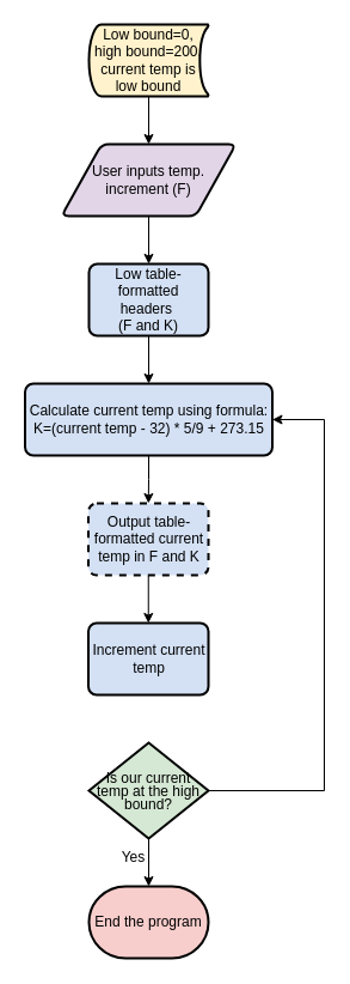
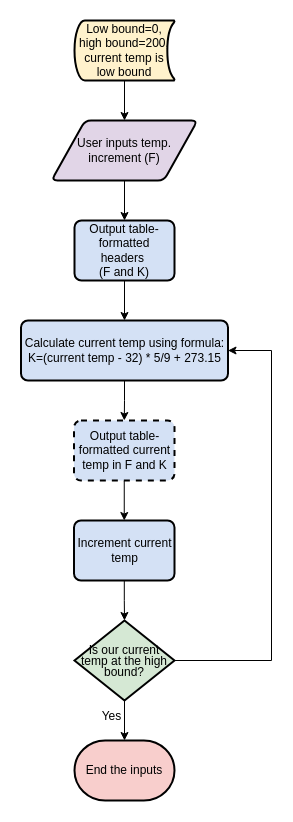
- <mxCell id="5" value="&lt;span&gt;Low table-formatted headers&amp;nbsp;&lt;/span&gt;&lt;br&gt;&lt;span&gt;(F and K)&lt;/span&gt;" style="rounded=1;whiteSpace=wrap;html=1;absoluteArcSize=1;arcSize=14;strokeWidth=2;fillColor=#D4E1F5;" vertex="1" parent="1"><mxGeometry x="74" y="220" width="100" height="60" as="geometry" /></mxCell>
+ <mxCell id="5" value="&lt;span&gt;Output table-formatted headers&amp;nbsp;&lt;/span&gt;&lt;br&gt;&lt;span&gt;(F and K)&lt;/span&gt;" style="rounded=1;whiteSpace=wrap;html=1;absoluteArcSize=1;arcSize=14;strokeWidth=2;fillColor=#D4E1F5;" vertex="1" parent="1"><mxGeometry x="74" y="220" width="100" height="60" as="geometry" /></mxCell>
+ <mxCell id="12" value="" style="edgeStyle=orthogonalEdgeStyle;rounded=0;orthogonalLoop=1;jettySize=auto;html=1;" edge="1" parent="1" source="13" target="16"><mxGeometry relative="1" as="geometry" /></mxCell>
- <mxCell id="17" value="End the program" style="strokeWidth=2;html=1;shape=mxgraph.flowchart.terminator;whiteSpace=wrap;fillColor=#F8CECC;" vertex="1" parent="1"><mxGeometry x="74" y="740" width="100" height="60" as="geometry" /></mxCell>
+ <mxCell id="17" value="End the inputs" style="strokeWidth=2;html=1;shape=mxgraph.flowchart.terminator;whiteSpace=wrap;fillColor=#F8CECC;" vertex="1" parent="1"><mxGeometry x="74" y="740" width="100" height="60" as="geometry" /></mxCell>
